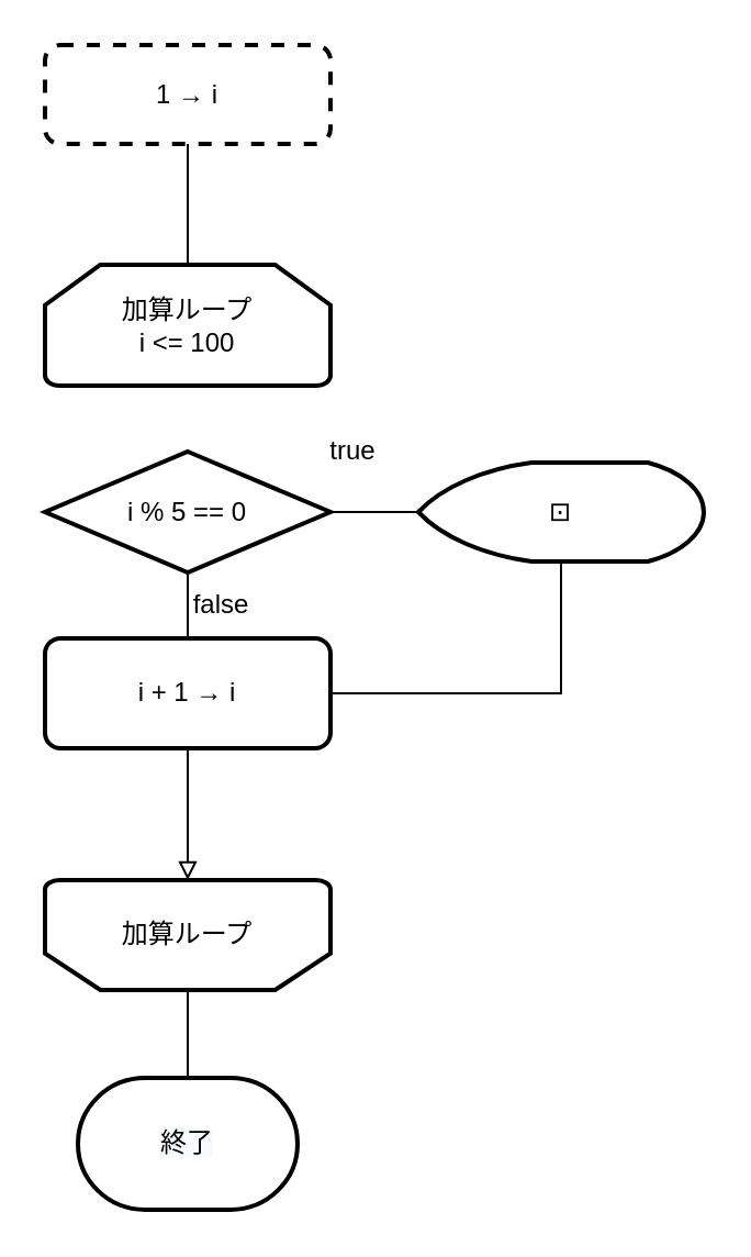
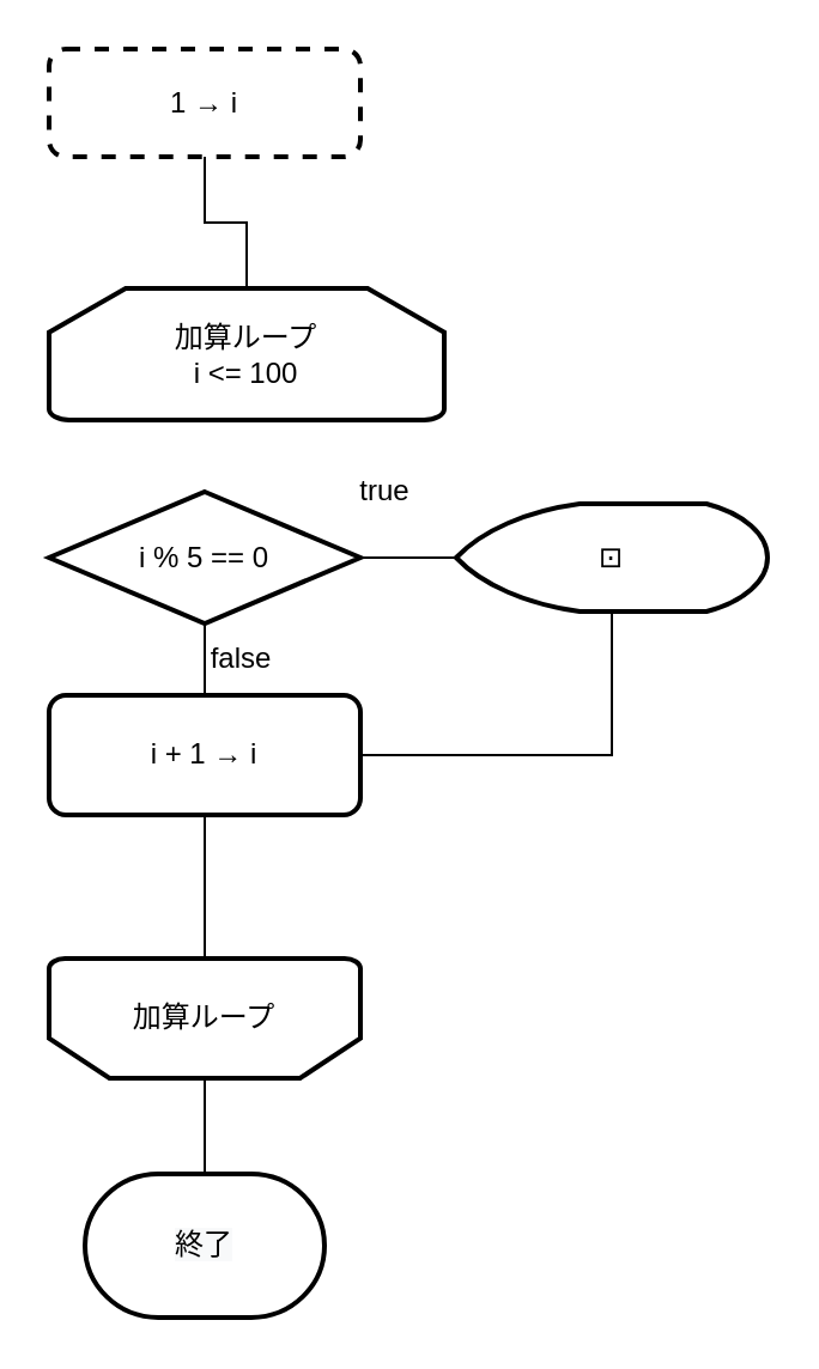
- <mxCell id="2" value="加算ループ&lt;br&gt;i &amp;lt;= 100" style="strokeWidth=2;html=1;shape=mxgraph.flowchart.loop_limit;whiteSpace=wrap;" vertex="1" parent="1"><mxGeometry x="20" y="120" width="130" height="55" as="geometry" /></mxCell>
+ <mxCell id="2" value="加算ループ&lt;br&gt;i &amp;lt;= 100" style="strokeWidth=2;html=1;shape=mxgraph.flowchart.loop_limit;whiteSpace=wrap;" vertex="1" parent="1"><mxGeometry x="20" y="120" width="165" height="55" as="geometry" /></mxCell>
- <mxCell id="9" style="edgeStyle=orthogonalEdgeStyle;rounded=0;orthogonalLoop=1;jettySize=auto;html=1;exitX=0.5;exitY=1;exitDx=0;exitDy=0;entryX=0.5;entryY=1;entryDx=0;entryDy=0;entryPerimeter=0;endArrow=block;endFill=0;" edge="1" parent="1" source="10" target="4"><mxGeometry relative="1" as="geometry" /></mxCell>
+ <mxCell id="9" style="edgeStyle=orthogonalEdgeStyle;rounded=0;orthogonalLoop=1;jettySize=auto;html=1;exitX=0.5;exitY=1;exitDx=0;exitDy=0;entryX=0.5;entryY=1;entryDx=0;entryDy=0;entryPerimeter=0;endArrow=none;endFill=0;" edge="1" parent="1" source="10" target="4"><mxGeometry relative="1" as="geometry" /></mxCell>
